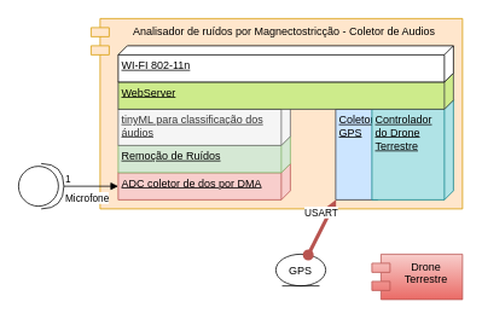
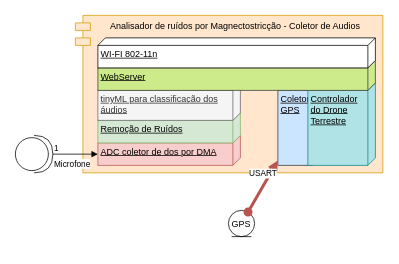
- <mxCell id="15" value="GPS" style="ellipse;shape=umlEntity;whiteSpace=wrap;html=1;" vertex="1" parent="1"><mxGeometry x="304" y="280" width="55" height="35" as="geometry" /></mxCell>
+ <mxCell id="15" value="GPS" style="ellipse;shape=umlEntity;whiteSpace=wrap;html=1;" vertex="1" parent="1"><mxGeometry x="304" y="280" width="35" height="35" as="geometry" /></mxCell>
- <mxCell id="11" value="Drone Terrestre" style="shape=module;align=left;spacingLeft=20;align=center;verticalAlign=top;whiteSpace=wrap;html=1;fillColor=#f8cecc;gradientColor=#ea6b66;strokeColor=#b85450;" vertex="1" parent="1"><mxGeometry x="410" y="280" width="100" height="50" as="geometry" /></mxCell>
